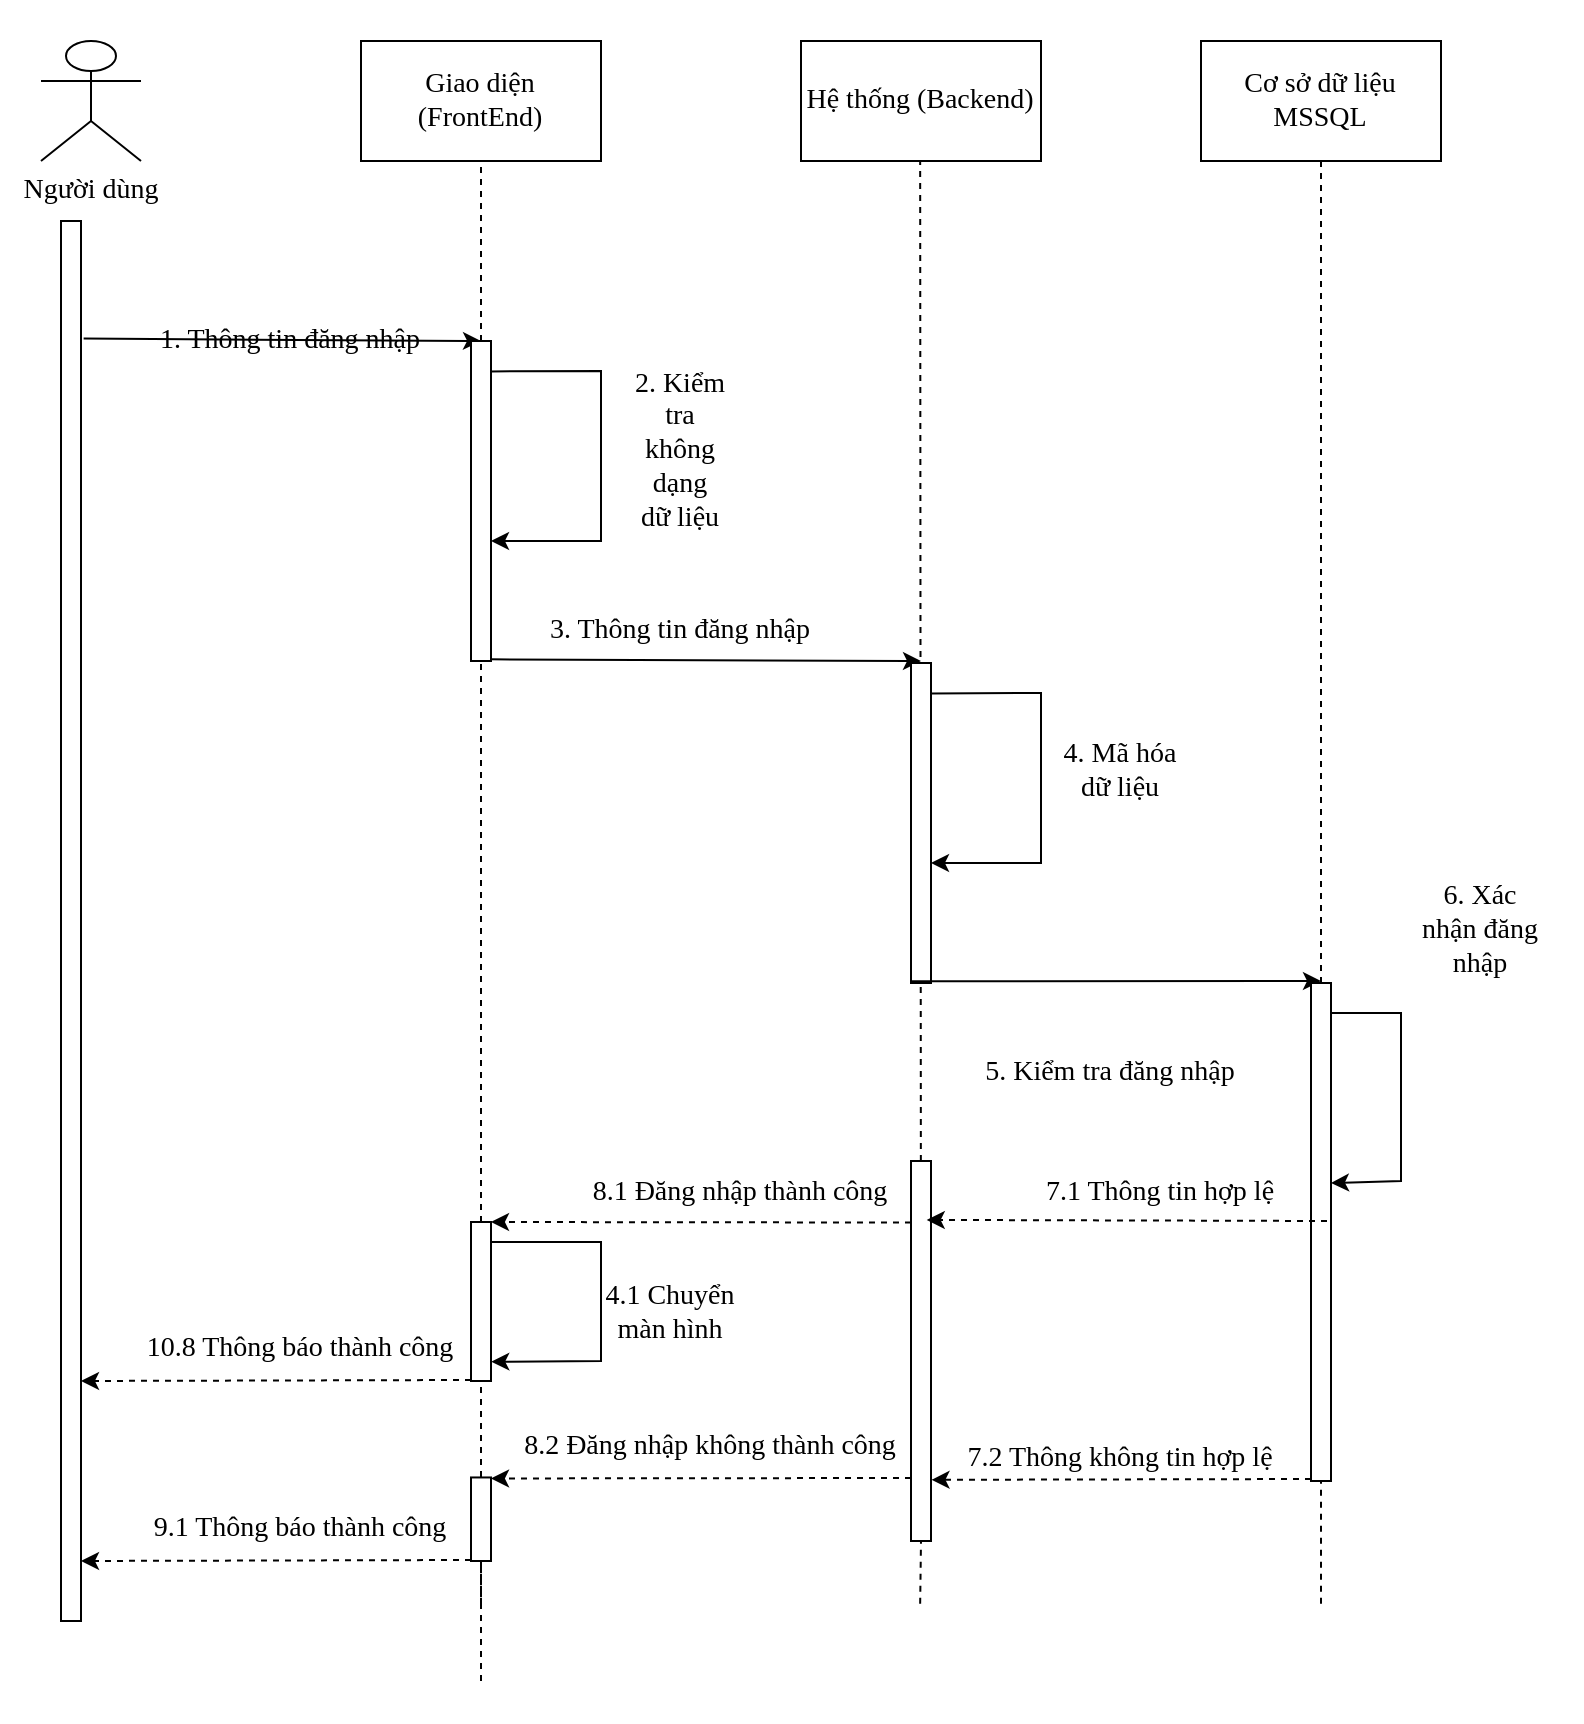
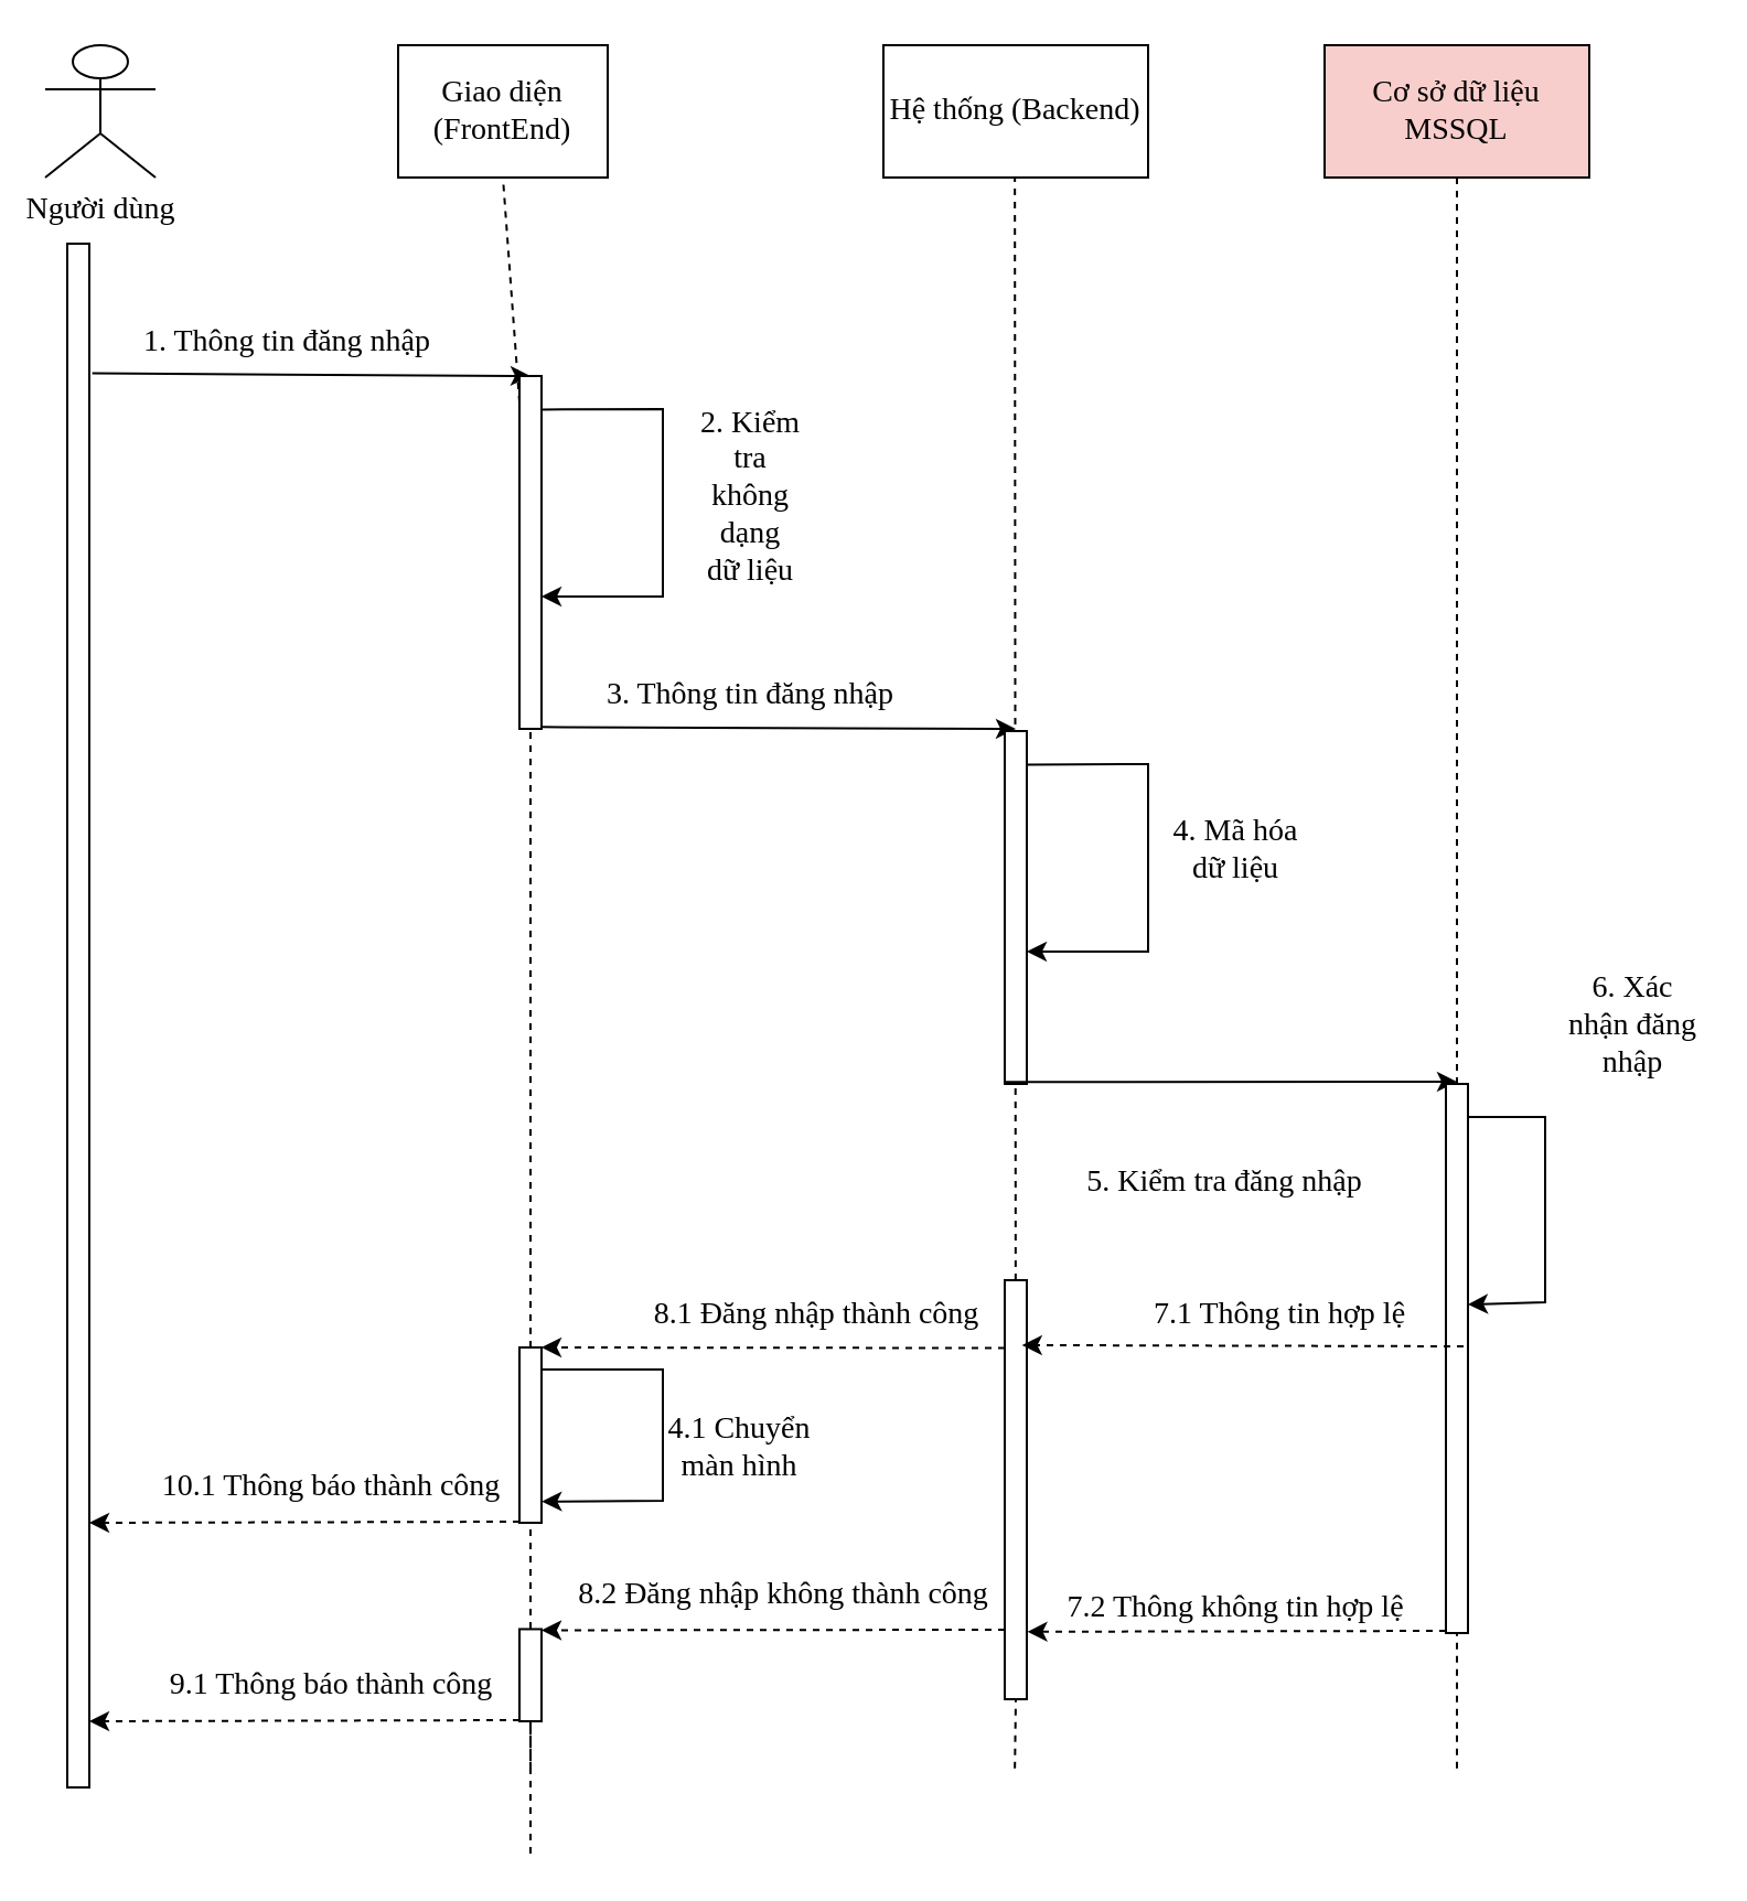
- <mxCell id="3" value="Giao diện (FrontEnd)" style="rounded=0;whiteSpace=wrap;html=1;fontFamily=Times New Roman;fontSize=14;" vertex="1" parent="1"><mxGeometry x="180" y="20" width="120" height="60" as="geometry" /></mxCell>
+ <mxCell id="3" value="Giao diện (FrontEnd)" style="rounded=0;whiteSpace=wrap;html=1;fontFamily=Times New Roman;fontSize=14;" vertex="1" parent="1"><mxGeometry x="180" y="20" width="95" height="60" as="geometry" /></mxCell>
- <mxCell id="5" value="Cơ sở dữ liệu&lt;br style=&quot;font-size: 14px;&quot;&gt;MSSQL" style="rounded=0;whiteSpace=wrap;html=1;fontFamily=Times New Roman;fontSize=14;" vertex="1" parent="1"><mxGeometry x="600" y="20" width="120" height="60" as="geometry" /></mxCell>
+ <mxCell id="5" value="Cơ sở dữ liệu&lt;br style=&quot;font-size: 14px;&quot;&gt;MSSQL" style="rounded=0;whiteSpace=wrap;html=1;fontFamily=Times New Roman;fontSize=14;fillColor=#f8cecc;" vertex="1" parent="1"><mxGeometry x="600" y="20" width="120" height="60" as="geometry" /></mxCell>
- <mxCell id="11" value="1. Thông tin đăng nhập" style="text;html=1;strokeColor=none;fillColor=none;align=center;verticalAlign=middle;whiteSpace=wrap;rounded=0;fontFamily=Times New Roman;fontSize=14;" vertex="1" parent="1"><mxGeometry x="75" y="155" width="140" height="30" as="geometry" /></mxCell>
+ <mxCell id="11" value="1. Thông tin đăng nhập" style="text;html=1;strokeColor=none;fillColor=none;align=center;verticalAlign=middle;whiteSpace=wrap;rounded=0;fontFamily=Times New Roman;fontSize=14;" vertex="1" parent="1"><mxGeometry x="60" y="140" width="140" height="30" as="geometry" /></mxCell>
- <mxCell id="40" value="10.8 Thông báo thành công" style="text;html=1;strokeColor=none;fillColor=none;align=center;verticalAlign=middle;whiteSpace=wrap;rounded=0;fontFamily=Times New Roman;fontSize=14;" vertex="1" parent="1"><mxGeometry x="70" y="659.23" width="160" height="30" as="geometry" /></mxCell>
+ <mxCell id="40" value="10.1 Thông báo thành công" style="text;html=1;strokeColor=none;fillColor=none;align=center;verticalAlign=middle;whiteSpace=wrap;rounded=0;fontFamily=Times New Roman;fontSize=14;" vertex="1" parent="1"><mxGeometry x="70" y="659.23" width="160" height="30" as="geometry" /></mxCell>
